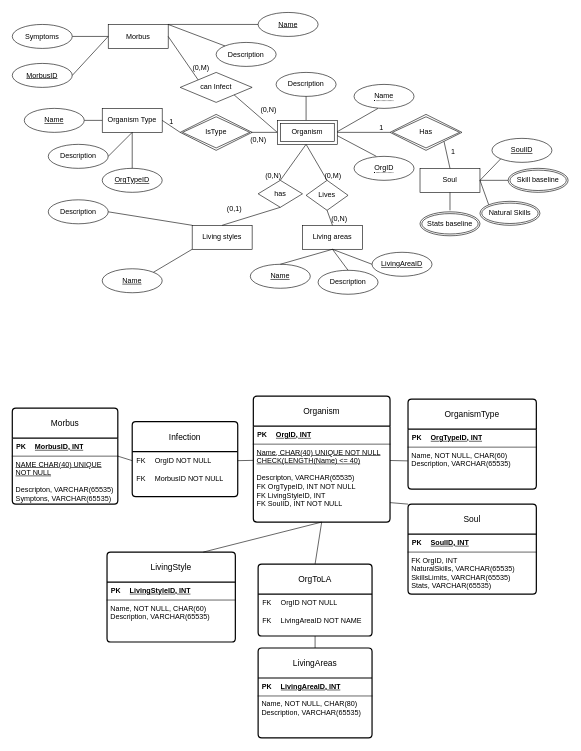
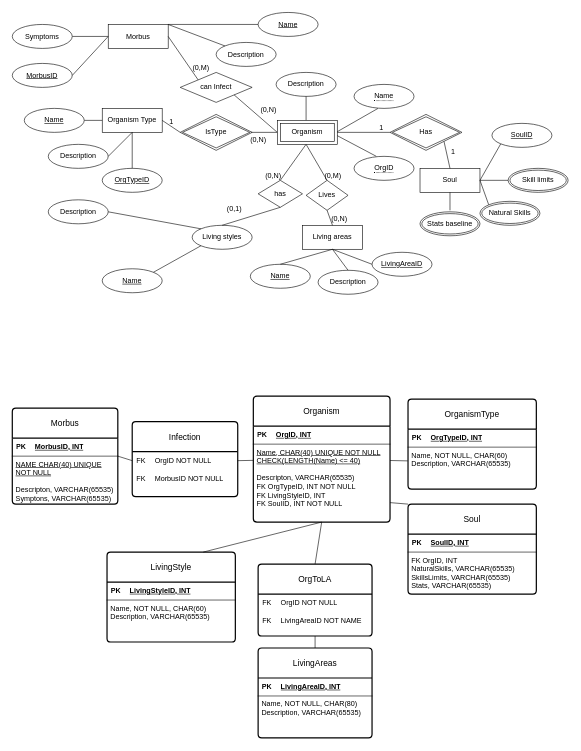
- <mxCell id="88" value="SoulID" style="ellipse;whiteSpace=wrap;html=1;align=center;fontStyle=4;" parent="1" vertex="1"><mxGeometry x="820" y="230" width="100" height="40" as="geometry" /></mxCell>
+ <mxCell id="88" value="SoulID" style="ellipse;whiteSpace=wrap;html=1;align=center;fontStyle=4;" parent="1" vertex="1"><mxGeometry x="820" y="205" width="100" height="40" as="geometry" /></mxCell>
- <mxCell id="109" value="Skill baseline" style="ellipse;shape=doubleEllipse;margin=3;whiteSpace=wrap;html=1;align=center;" parent="1" vertex="1"><mxGeometry x="847" y="280" width="100" height="40" as="geometry" /></mxCell>
+ <mxCell id="109" value="Skill limits" style="ellipse;shape=doubleEllipse;margin=3;whiteSpace=wrap;html=1;align=center;" parent="1" vertex="1"><mxGeometry x="847" y="280" width="100" height="40" as="geometry" /></mxCell>
- <mxCell id="7" value="Living styles" style="whiteSpace=wrap;html=1;align=center;" parent="1" vertex="1"><mxGeometry x="320" y="375" width="100" height="40" as="geometry" /></mxCell>
+ <mxCell id="7" value="Living styles" style="ellipse;whiteSpace=wrap;html=1;align=center;" parent="1" vertex="1"><mxGeometry x="320" y="375" width="100" height="40" as="geometry" /></mxCell>
